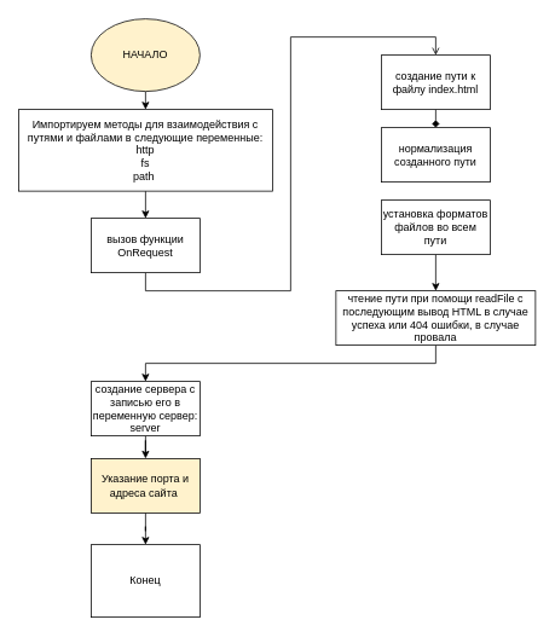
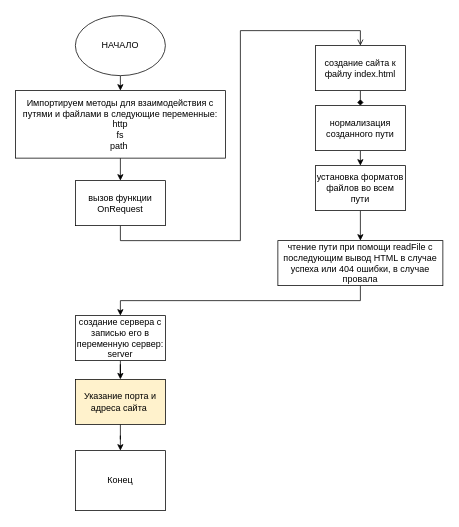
- <mxCell id="3" value="НАЧАЛО" style="ellipse;whiteSpace=wrap;html=1;fillColor=#fff2cc;" vertex="1" parent="1"><mxGeometry x="100" y="20" width="120" height="80" as="geometry" /></mxCell>
+ <mxCell id="3" value="НАЧАЛО" style="ellipse;whiteSpace=wrap;html=1;" vertex="1" parent="1"><mxGeometry x="100" y="20" width="120" height="80" as="geometry" /></mxCell>
- <mxCell id="9" value="создание пути к файлу index.html" style="rounded=0;whiteSpace=wrap;html=1;" vertex="1" parent="1"><mxGeometry x="420" y="60" width="120" height="60" as="geometry" /></mxCell>
+ <mxCell id="9" value="создание сайта к файлу index.html" style="rounded=0;whiteSpace=wrap;html=1;" vertex="1" parent="1"><mxGeometry x="420" y="60" width="120" height="60" as="geometry" /></mxCell>
+ <mxCell id="10" style="edgeStyle=orthogonalEdgeStyle;rounded=0;orthogonalLoop=1;jettySize=auto;html=1;exitX=0.5;exitY=1;exitDx=0;exitDy=0;entryX=0.5;entryY=0;entryDx=0;entryDy=0;" edge="1" parent="1" source="11" target="13"><mxGeometry relative="1" as="geometry" /></mxCell>
